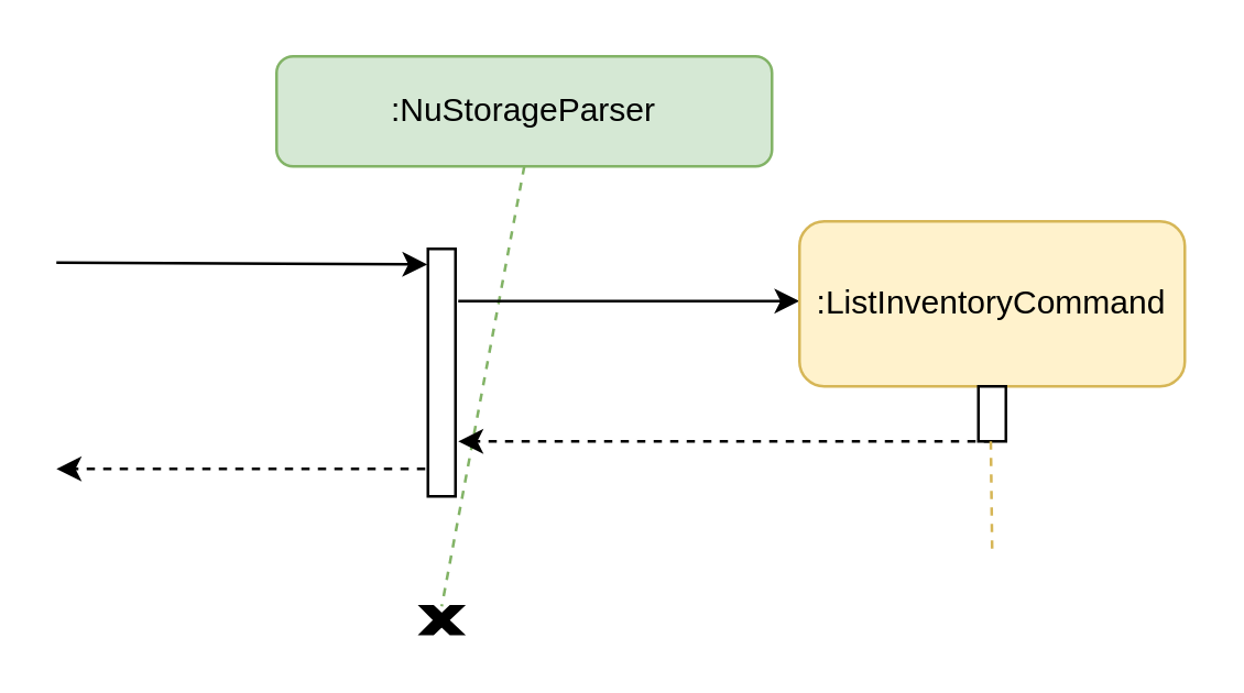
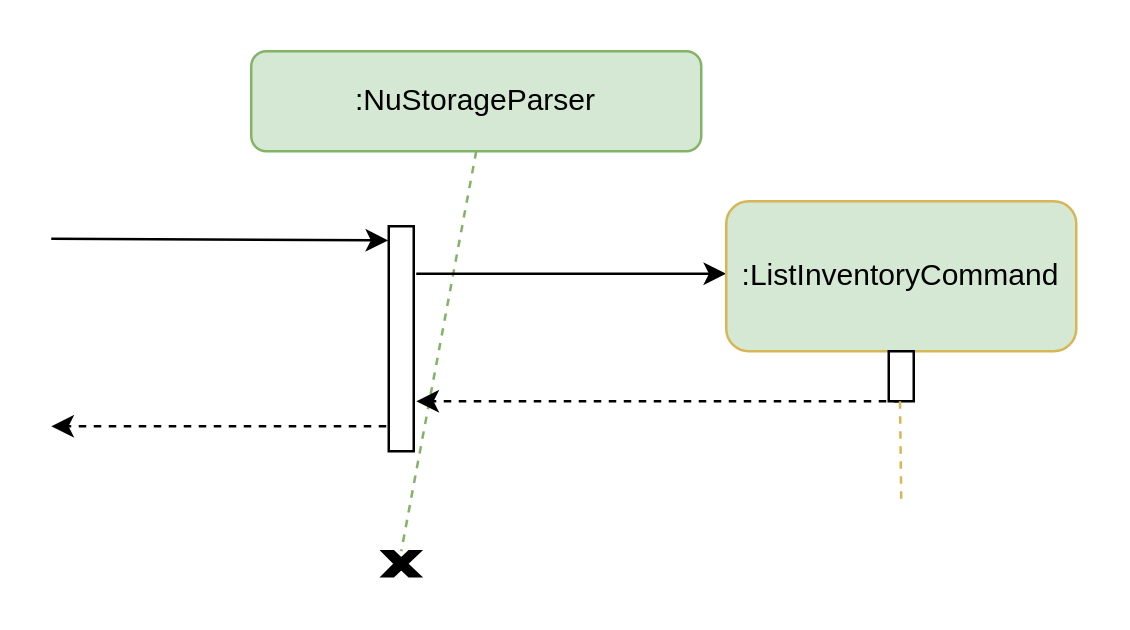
- <mxCell id="6" value=":ListInventoryCommand" style="rounded=1;whiteSpace=wrap;html=1;fillColor=#fff2cc;strokeColor=#d6b656;" vertex="1" parent="1"><mxGeometry x="290" y="80" width="140" height="60" as="geometry" /></mxCell>
+ <mxCell id="6" value=":ListInventoryCommand" style="rounded=1;whiteSpace=wrap;html=1;fillColor=#d5e8d4;strokeColor=#d6b656;" vertex="1" parent="1"><mxGeometry x="290" y="80" width="140" height="60" as="geometry" /></mxCell>
